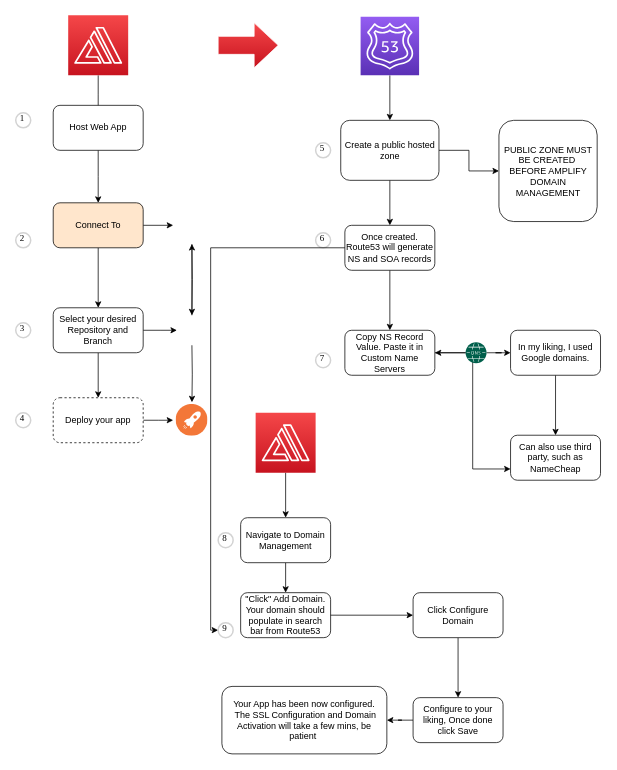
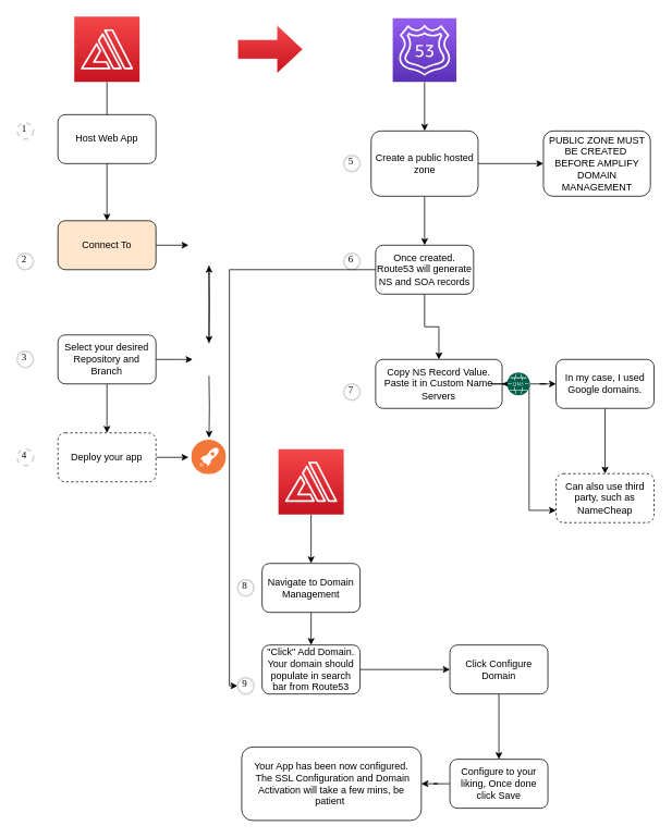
- <mxCell id="45" value="1" style="ellipse;whiteSpace=wrap;html=1;aspect=fixed;strokeWidth=2;fontFamily=Tahoma;spacingBottom=4;spacingRight=2;strokeColor=#d3d3d3;" parent="1" vertex="1"><mxGeometry x="20" y="150" width="20" height="20" as="geometry" /></mxCell>
+ <mxCell id="45" value="1" style="ellipse;whiteSpace=wrap;html=1;aspect=fixed;strokeWidth=2;fontFamily=Tahoma;spacingBottom=4;spacingRight=2;strokeColor=#d3d3d3;dashed=1;" parent="1" vertex="1"><mxGeometry x="20" y="150" width="20" height="20" as="geometry" /></mxCell>
- <mxCell id="56" value="PUBLIC ZONE MUST BE CREATED&amp;nbsp; BEFORE AMPLIFY DOMAIN MANAGEMENT" style="rounded=1;whiteSpace=wrap;html=1;" vertex="1" parent="1"><mxGeometry x="664.5" y="160" width="131" height="135" as="geometry" /></mxCell>
+ <mxCell id="56" value="PUBLIC ZONE MUST BE CREATED&amp;nbsp; BEFORE AMPLIFY DOMAIN MANAGEMENT" style="rounded=1;whiteSpace=wrap;html=1;" vertex="1" parent="1"><mxGeometry x="664.5" y="160" width="131" height="80" as="geometry" /></mxCell>
- <mxCell id="11" value="" style="edgeStyle=orthogonalEdgeStyle;rounded=0;orthogonalLoop=1;jettySize=auto;html=1;" parent="1" source="12" target="15" edge="1"><mxGeometry relative="1" as="geometry" /></mxCell>
- <mxCell id="32" value="Copy NS Record Value. Paste it in Custom Name Servers" style="rounded=1;whiteSpace=wrap;html=1;" parent="1" vertex="1"><mxGeometry x="459" y="440" width="120" height="60" as="geometry" /></mxCell>
+ <mxCell id="32" value="Copy NS Record Value. Paste it in Custom Name Servers" style="rounded=1;whiteSpace=wrap;html=1;" parent="1" vertex="1"><mxGeometry x="459" y="440" width="155" height="60" as="geometry" /></mxCell>
- <mxCell id="34" value="In my liking, I used Google domains." style="rounded=1;whiteSpace=wrap;html=1;" parent="1" vertex="1"><mxGeometry x="680" y="440" width="120" height="60" as="geometry" /></mxCell>
+ <mxCell id="34" value="In my case, I used Google domains." style="rounded=1;whiteSpace=wrap;html=1;" parent="1" vertex="1"><mxGeometry x="680" y="440" width="120" height="60" as="geometry" /></mxCell>
- <mxCell id="48" value="4" style="ellipse;whiteSpace=wrap;html=1;aspect=fixed;strokeWidth=2;fontFamily=Tahoma;spacingBottom=4;spacingRight=2;strokeColor=#d3d3d3;" parent="1" vertex="1"><mxGeometry x="20" y="550" width="20" height="20" as="geometry" /></mxCell>
+ <mxCell id="48" value="4" style="ellipse;whiteSpace=wrap;html=1;aspect=fixed;strokeWidth=2;fontFamily=Tahoma;spacingBottom=4;spacingRight=2;strokeColor=#d3d3d3;dashed=1;" parent="1" vertex="1"><mxGeometry x="20" y="550" width="20" height="20" as="geometry" /></mxCell>
- <mxCell id="55" value="Can also use third party, such as NameCheap" style="whiteSpace=wrap;html=1;rounded=1;" vertex="1" parent="1"><mxGeometry x="680" y="580" width="120" height="60" as="geometry" /></mxCell>
+ <mxCell id="55" value="Can also use third party, such as NameCheap" style="whiteSpace=wrap;html=1;rounded=1;dashed=1;" vertex="1" parent="1"><mxGeometry x="680" y="580" width="120" height="60" as="geometry" /></mxCell>
